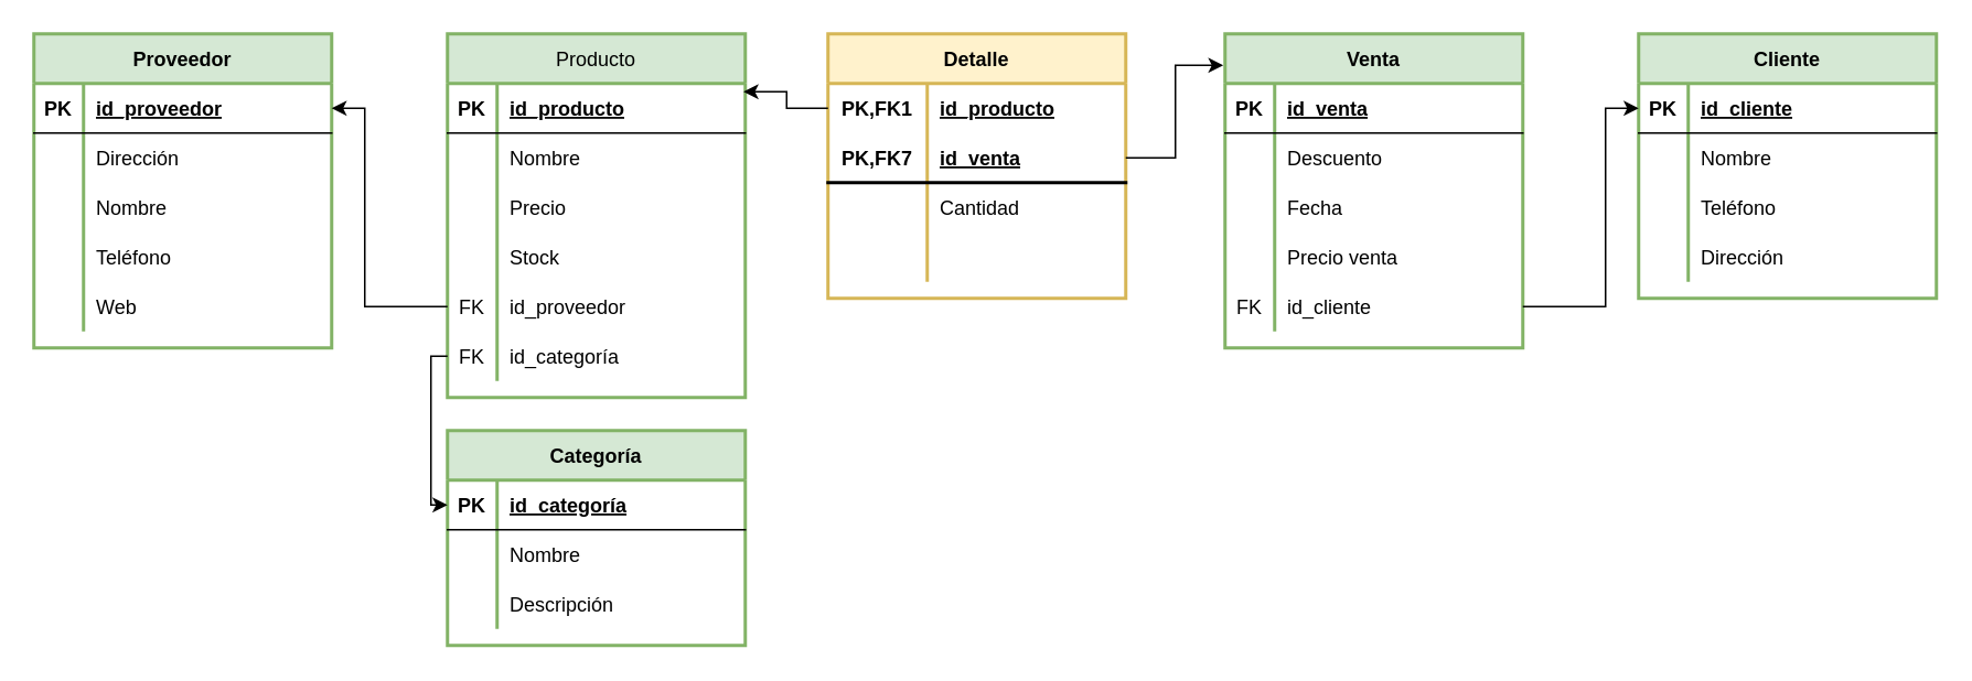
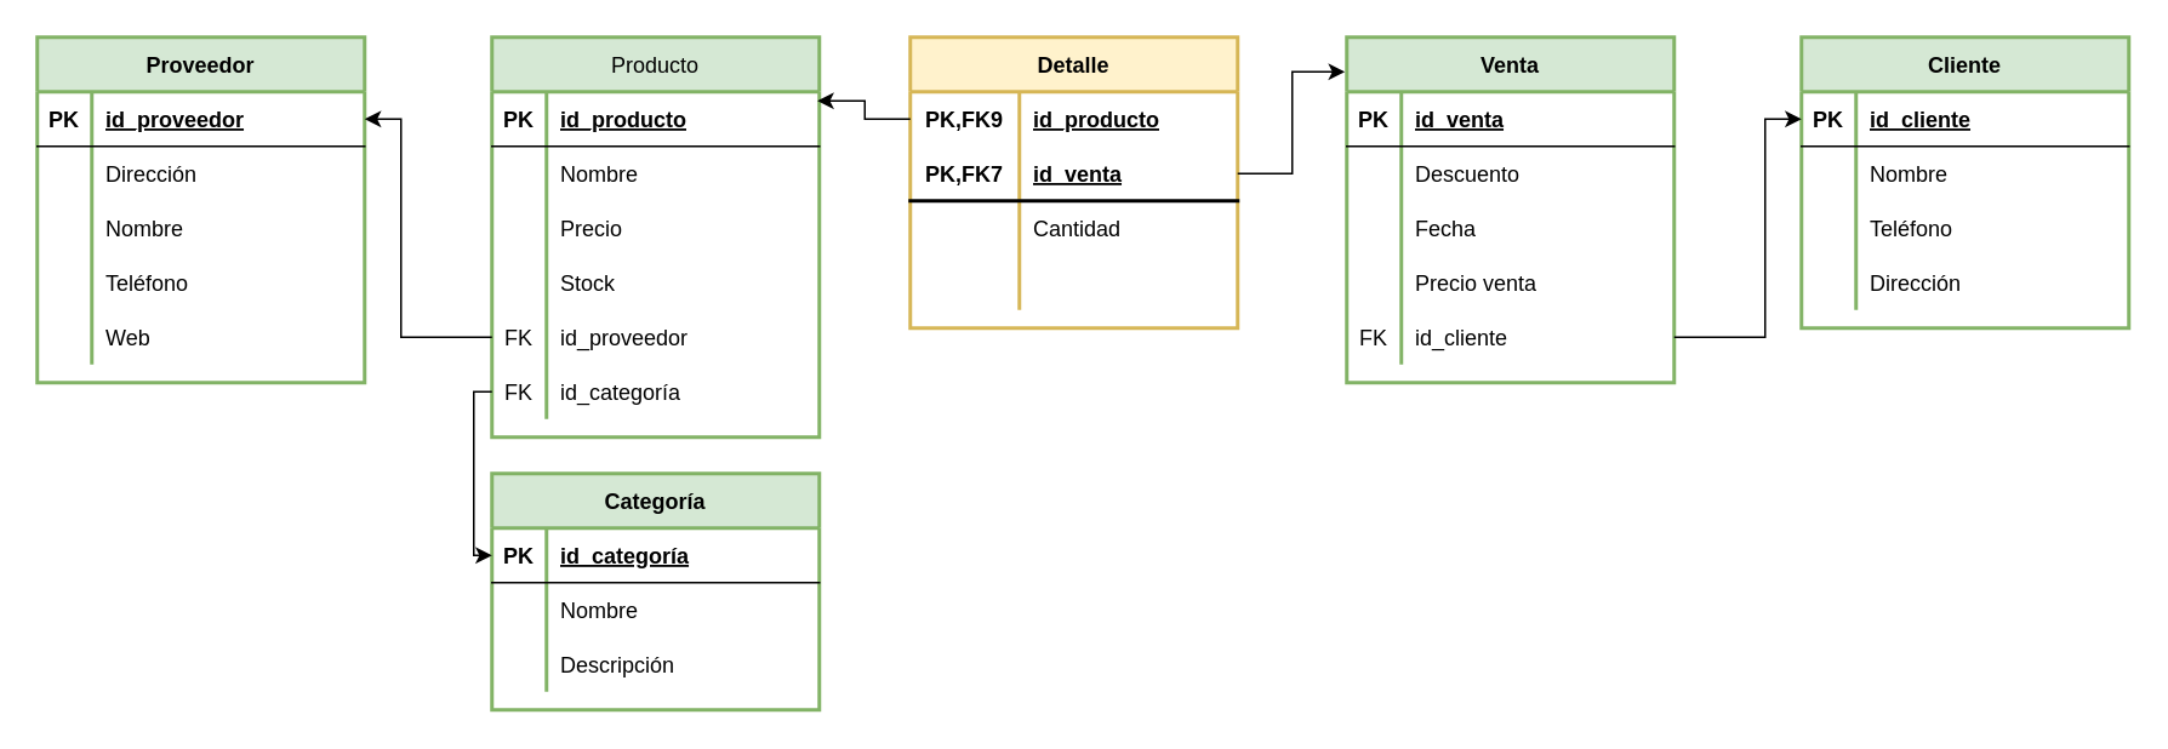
- <mxCell id="40" value="PK,FK1" style="shape=partialRectangle;connectable=0;fillColor=none;top=0;left=0;bottom=0;right=0;fontStyle=1;overflow=hidden;strokeWidth=2;" parent="39" vertex="1"><mxGeometry width="60" height="30" as="geometry"><mxRectangle width="60" height="30" as="alternateBounds" /></mxGeometry></mxCell>
+ <mxCell id="40" value="PK,FK9" style="shape=partialRectangle;connectable=0;fillColor=none;top=0;left=0;bottom=0;right=0;fontStyle=1;overflow=hidden;strokeWidth=2;" parent="39" vertex="1"><mxGeometry width="60" height="30" as="geometry"><mxRectangle width="60" height="30" as="alternateBounds" /></mxGeometry></mxCell>
